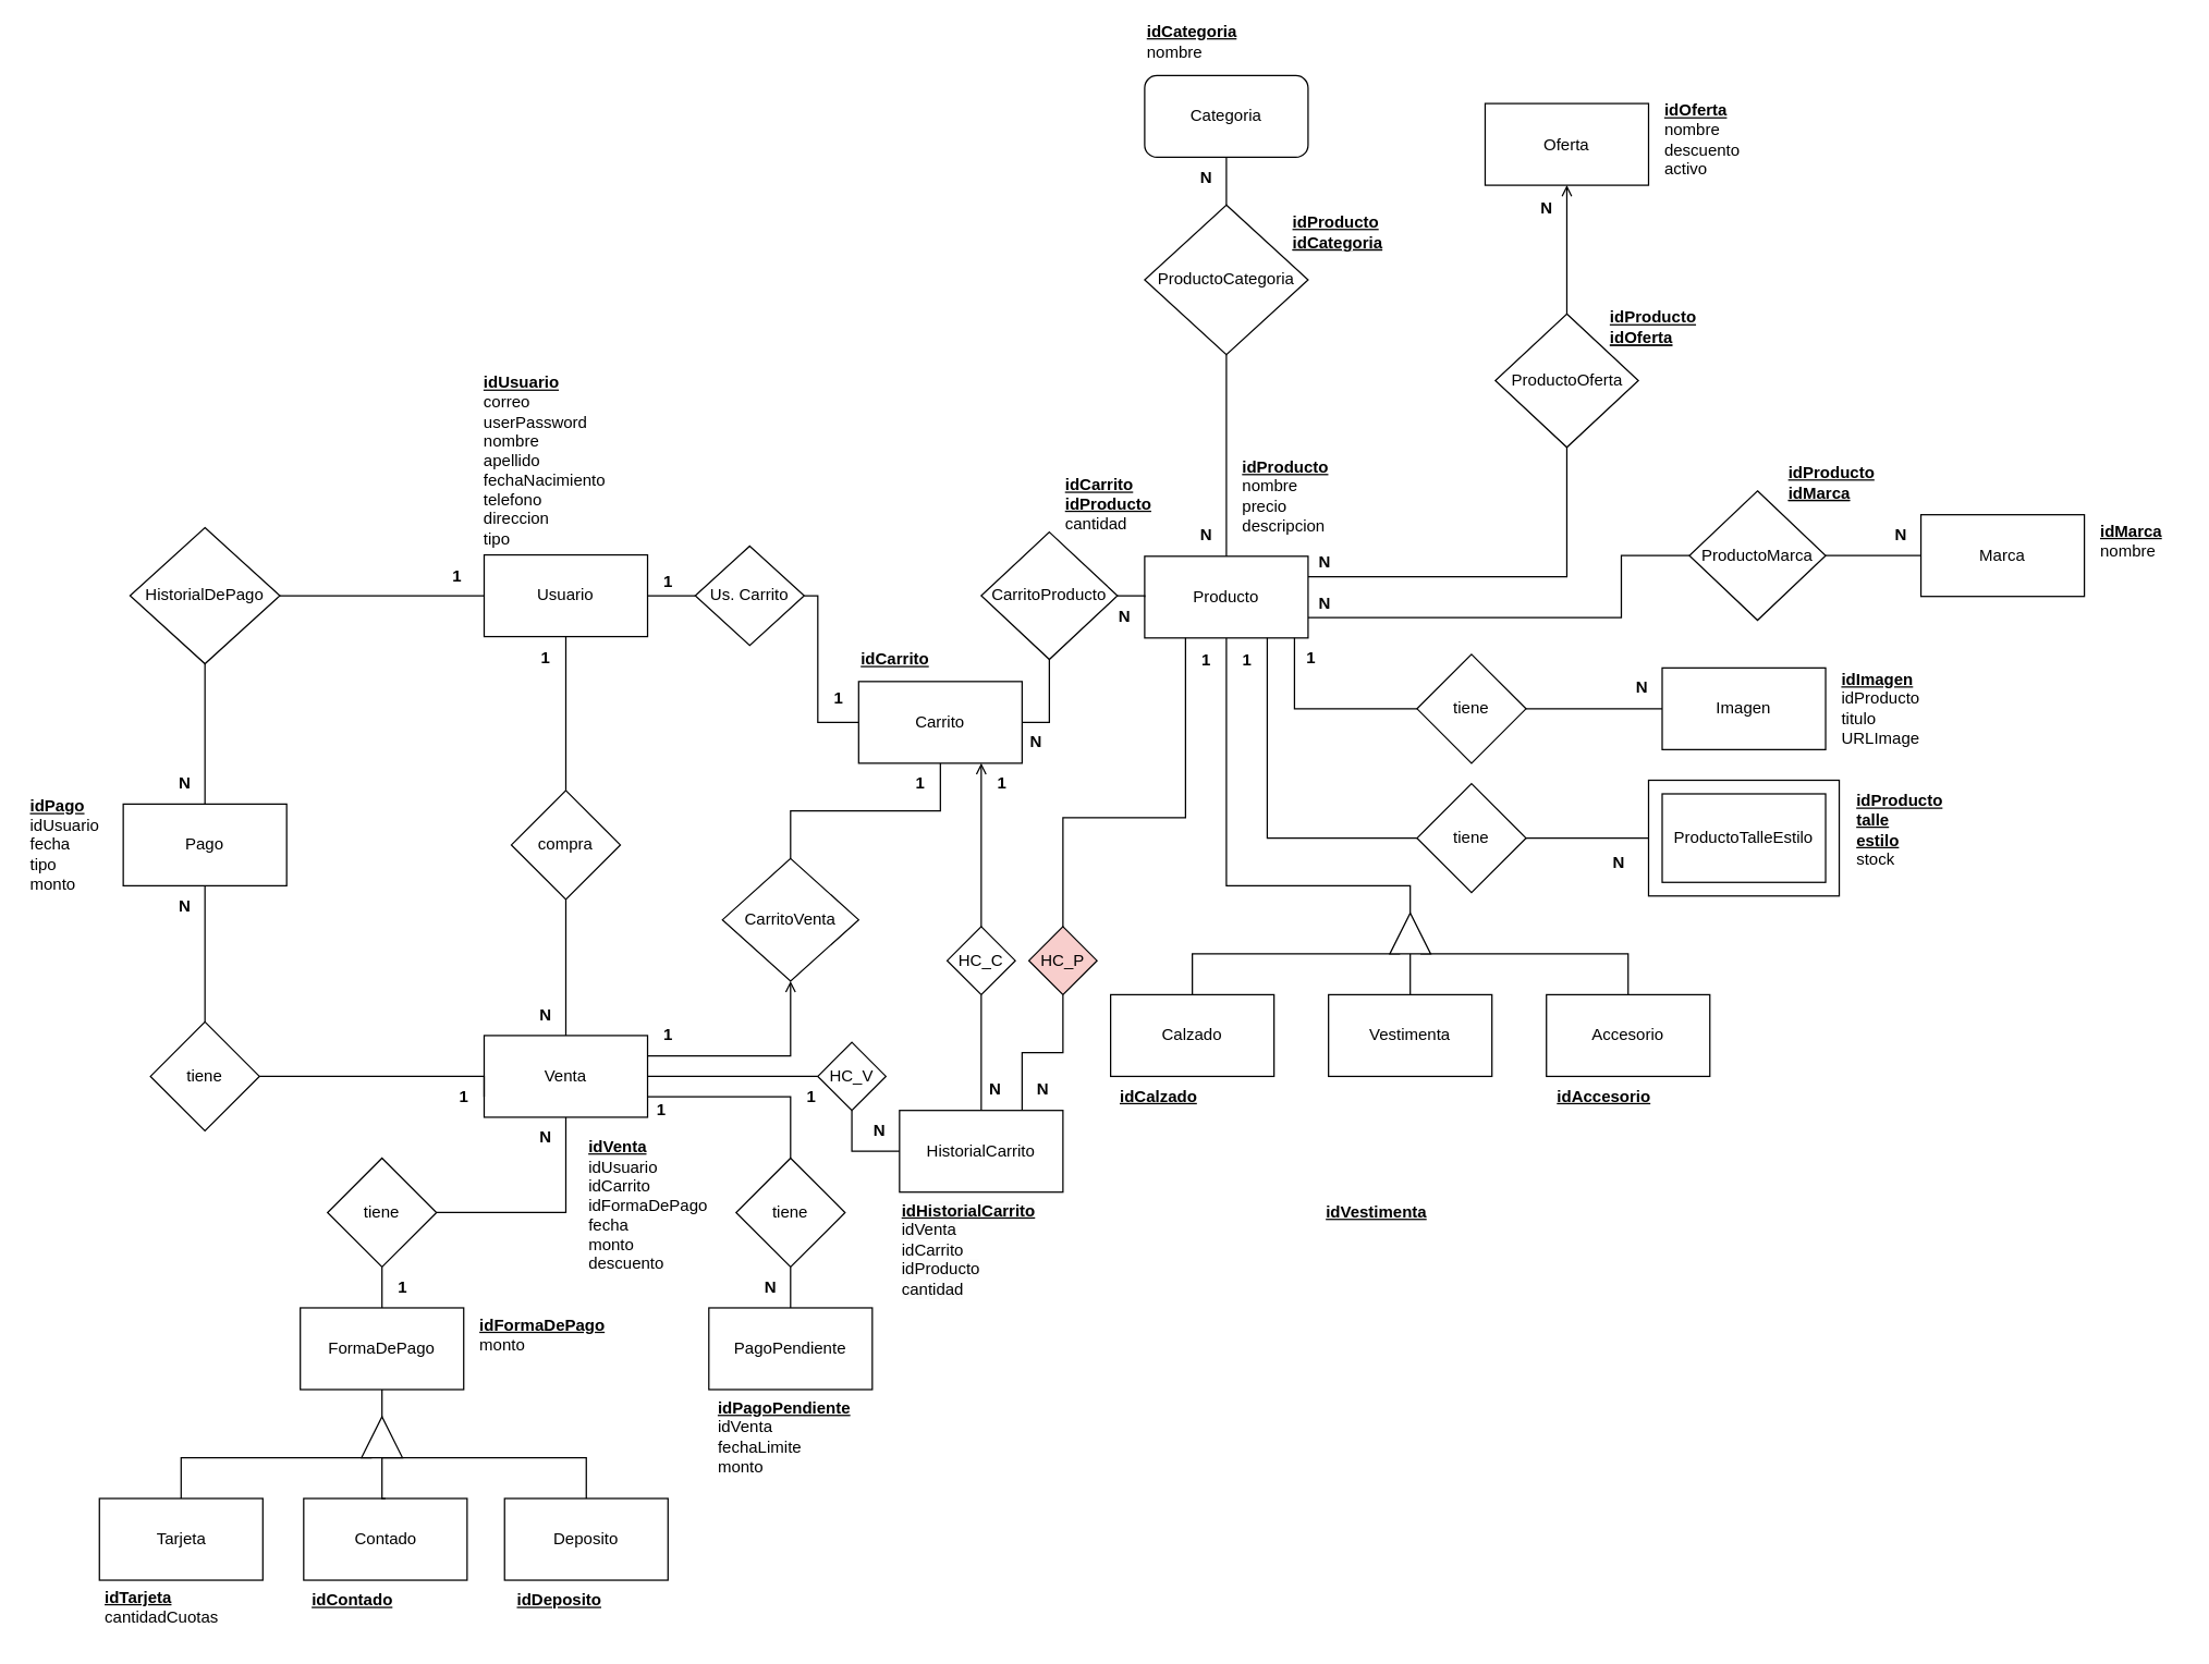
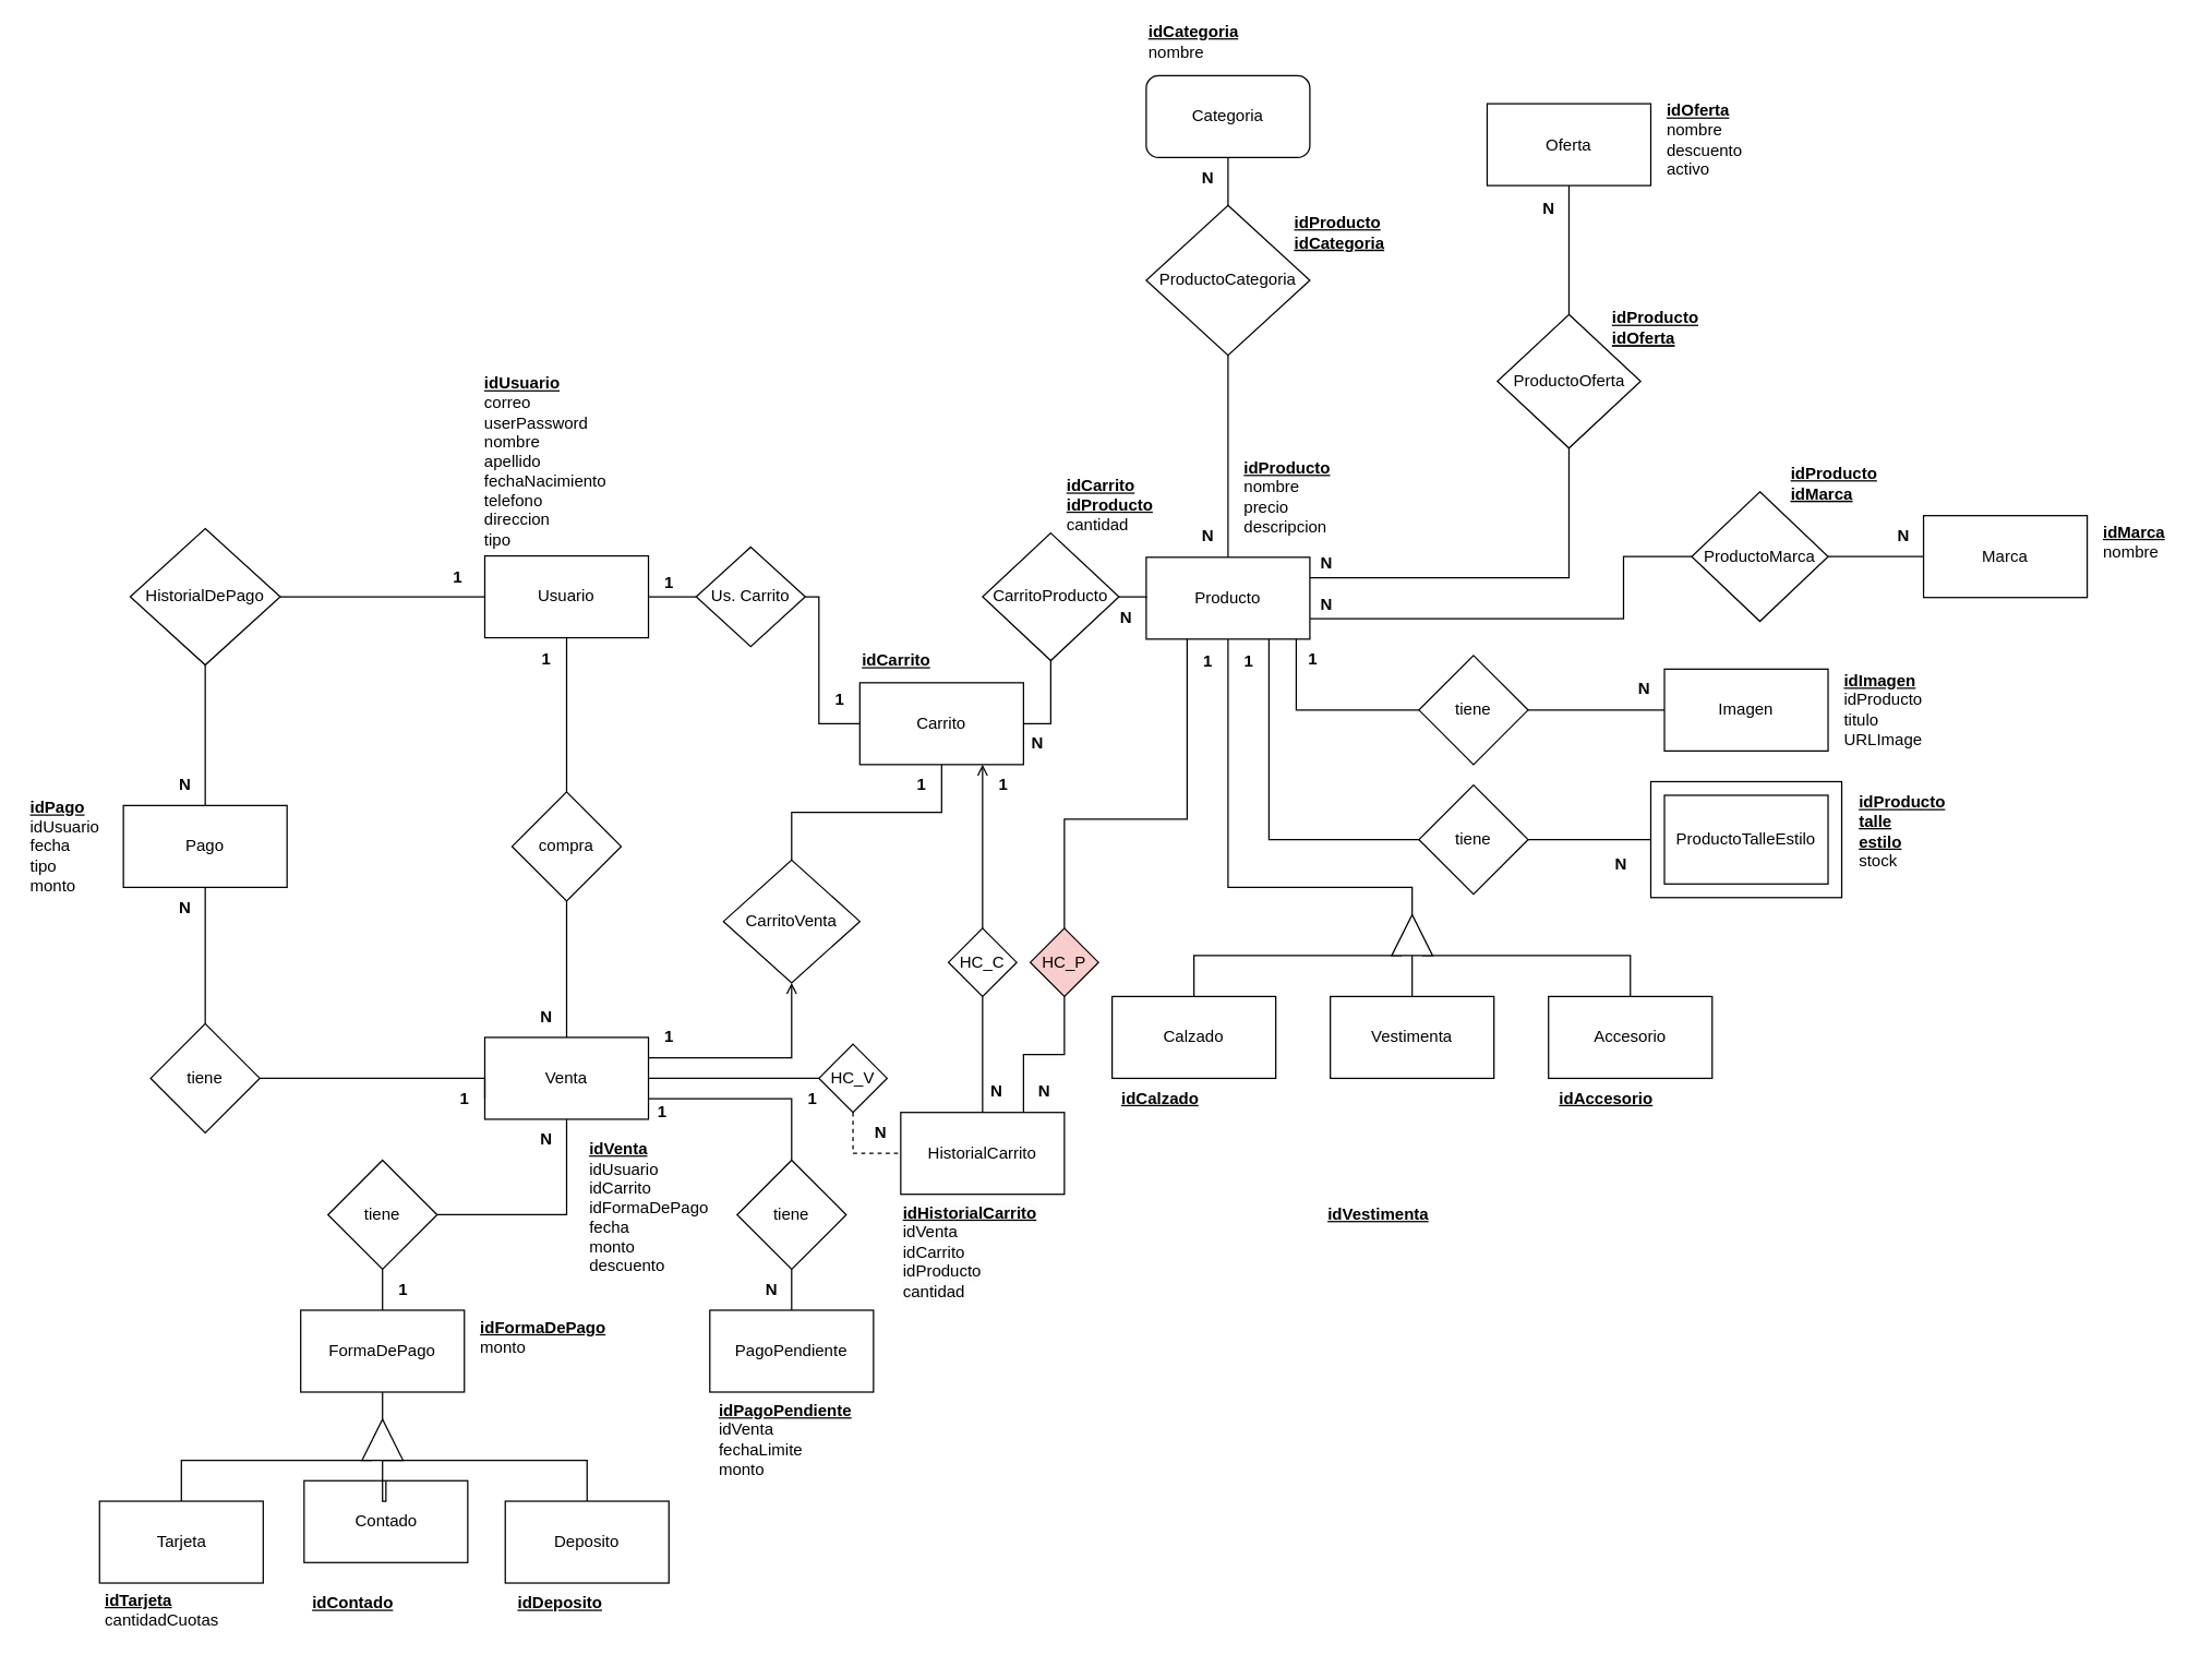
- <mxCell id="62" style="edgeStyle=orthogonalEdgeStyle;rounded=0;orthogonalLoop=1;jettySize=auto;html=1;exitX=0.5;exitY=0;exitDx=0;exitDy=0;entryX=0.5;entryY=1;entryDx=0;entryDy=0;endArrow=open;endFill=0;" parent="1" source="63" target="60" edge="1"><mxGeometry relative="1" as="geometry" /></mxCell>
+ <mxCell id="62" style="edgeStyle=orthogonalEdgeStyle;rounded=0;orthogonalLoop=1;jettySize=auto;html=1;exitX=0.5;exitY=0;exitDx=0;exitDy=0;entryX=0.5;entryY=1;entryDx=0;entryDy=0;endArrow=none;endFill=0;" parent="1" source="63" target="60" edge="1"><mxGeometry relative="1" as="geometry" /></mxCell>
- <mxCell id="123" style="edgeStyle=orthogonalEdgeStyle;rounded=0;orthogonalLoop=1;jettySize=auto;html=1;exitX=0.5;exitY=1;exitDx=0;exitDy=0;entryX=0;entryY=0.5;entryDx=0;entryDy=0;endArrow=none;endFill=0;" parent="1" source="124" target="121" edge="1"><mxGeometry relative="1" as="geometry" /></mxCell>
+ <mxCell id="123" style="edgeStyle=orthogonalEdgeStyle;rounded=0;orthogonalLoop=1;jettySize=auto;html=1;exitX=0.5;exitY=1;exitDx=0;exitDy=0;entryX=0;entryY=0.5;entryDx=0;entryDy=0;endArrow=none;endFill=0;dashed=1;" parent="1" source="124" target="121" edge="1"><mxGeometry relative="1" as="geometry" /></mxCell>
- <mxCell id="48" value="Contado" style="rounded=0;whiteSpace=wrap;html=1;" parent="1" vertex="1"><mxGeometry x="222.5" y="1100" width="120" height="60" as="geometry" /></mxCell>
+ <mxCell id="48" value="Contado" style="rounded=0;whiteSpace=wrap;html=1;" parent="1" vertex="1"><mxGeometry x="222.5" y="1085" width="120" height="60" as="geometry" /></mxCell>
